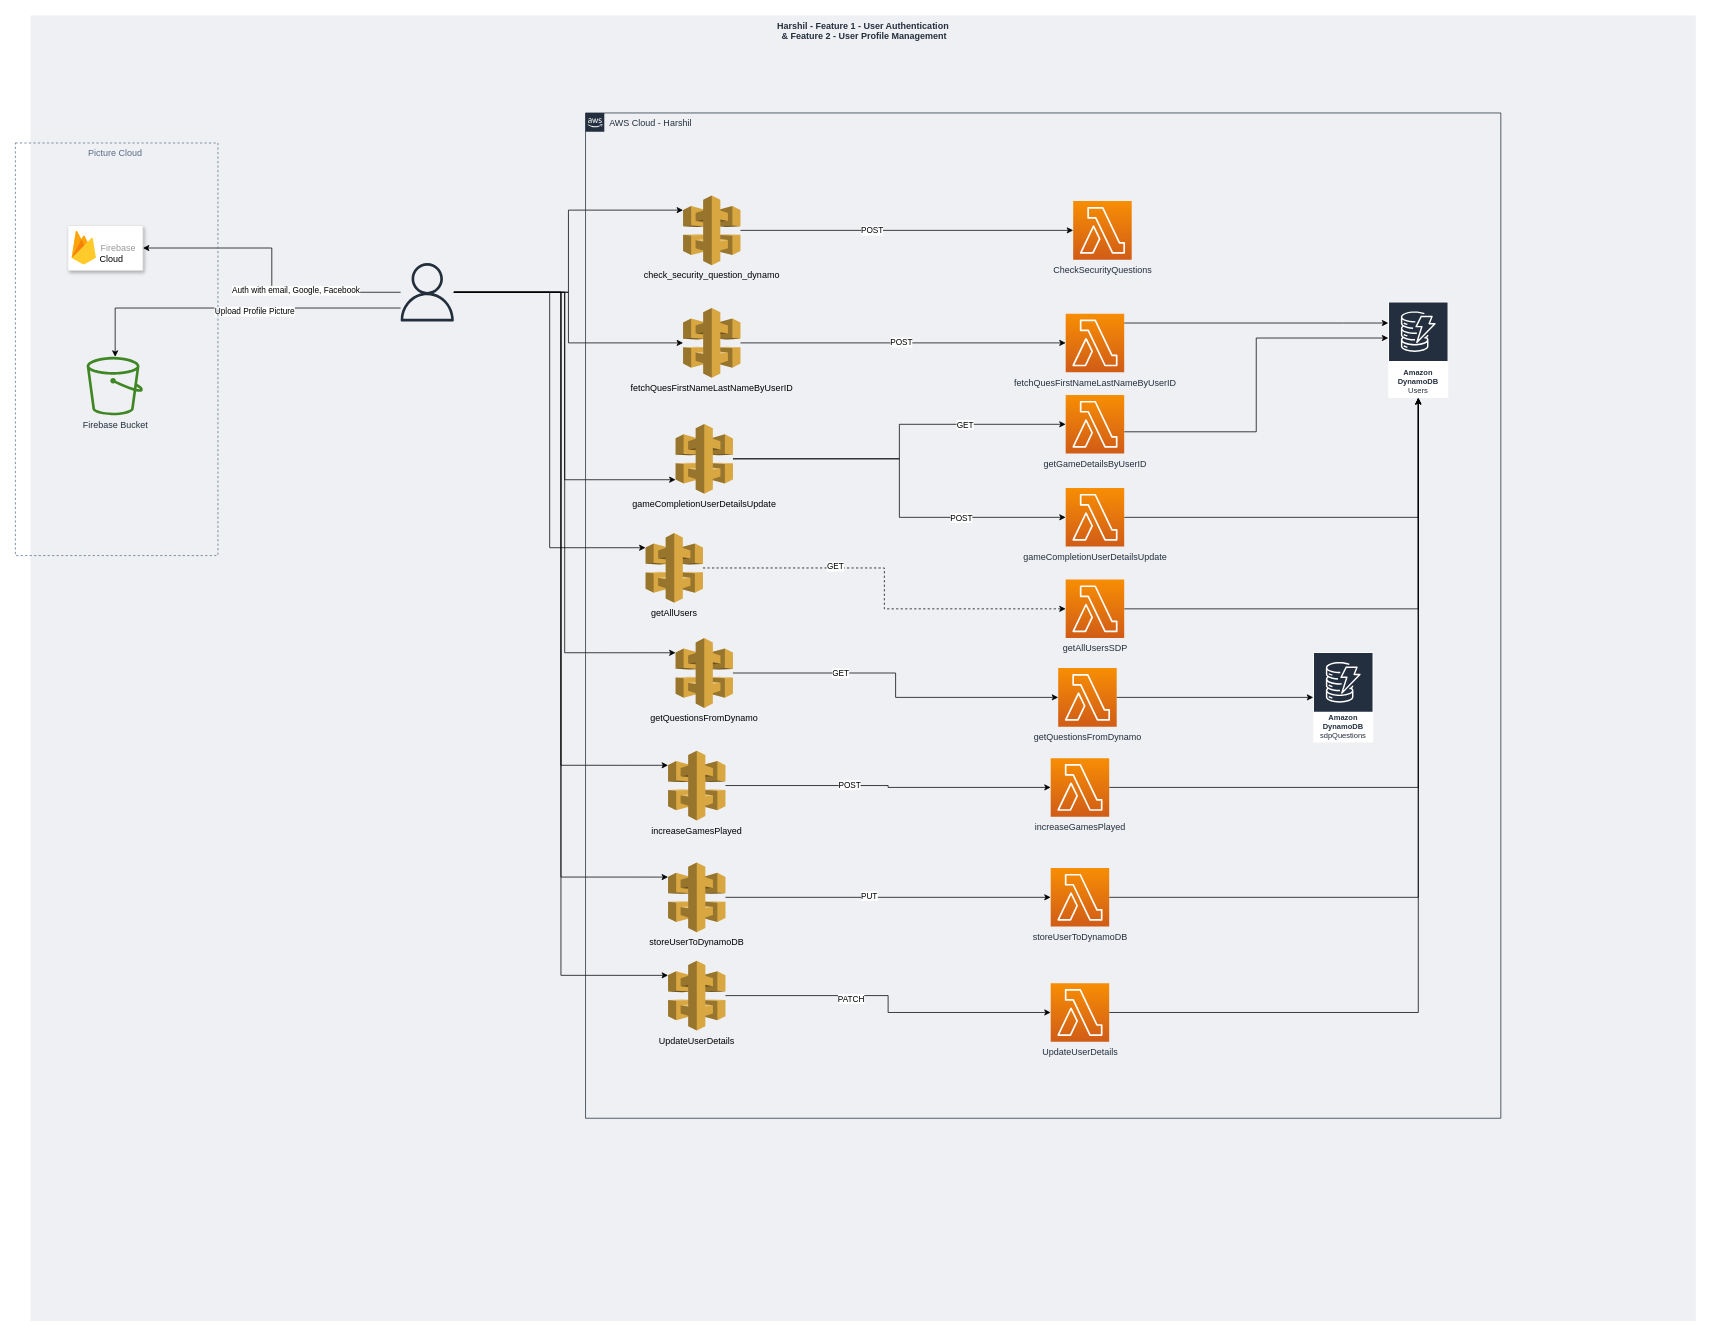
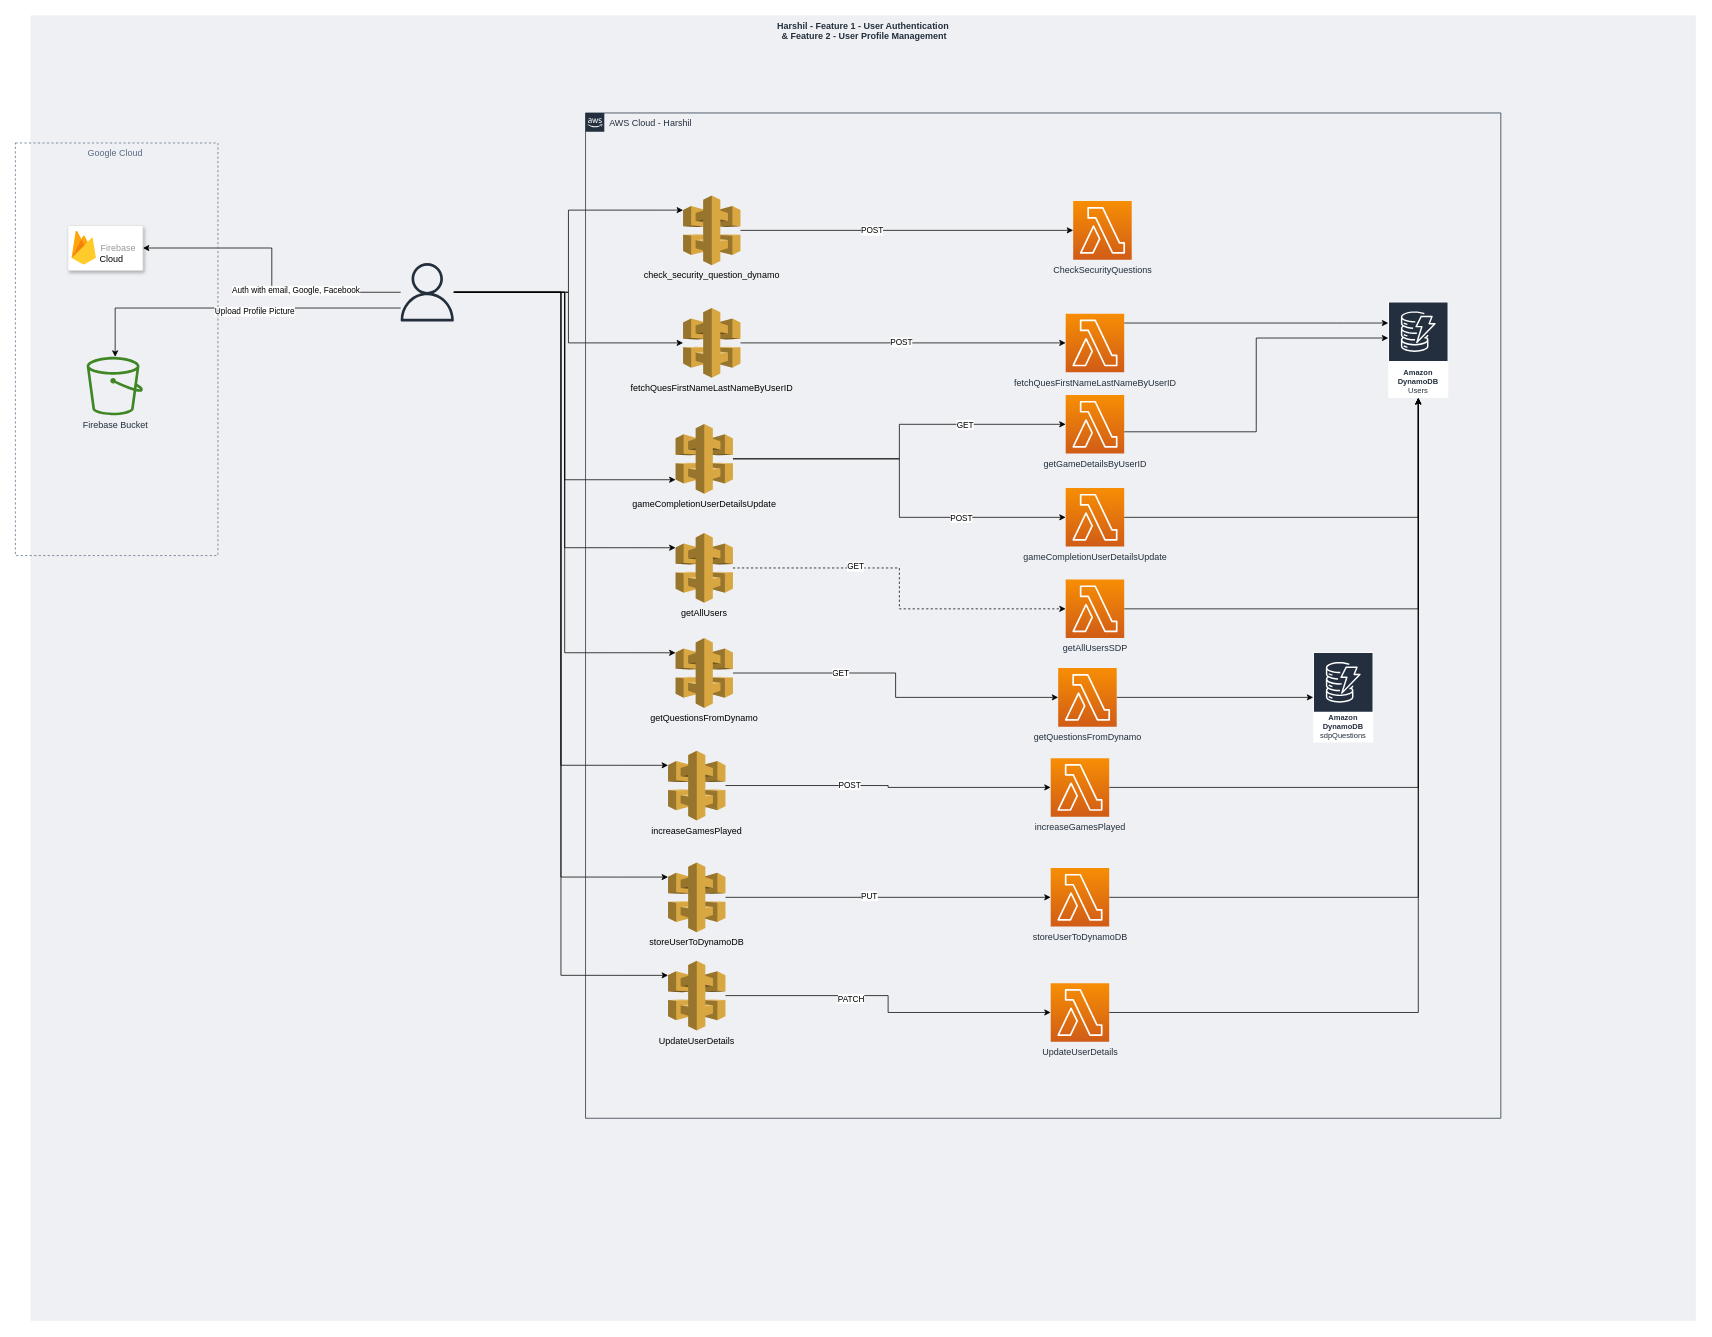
- <mxCell id="62" value="Picture Cloud&amp;nbsp;" style="fillColor=none;strokeColor=#5A6C86;dashed=1;verticalAlign=top;fontStyle=0;fontColor=#5A6C86;whiteSpace=wrap;html=1;" vertex="1" parent="1"><mxGeometry x="20" y="190" width="270" height="550" as="geometry" /></mxCell>
+ <mxCell id="62" value="Google Cloud&amp;nbsp;" style="fillColor=none;strokeColor=#5A6C86;dashed=1;verticalAlign=top;fontStyle=0;fontColor=#5A6C86;whiteSpace=wrap;html=1;" vertex="1" parent="1"><mxGeometry x="20" y="190" width="270" height="550" as="geometry" /></mxCell>
- <mxCell id="25" value="getAllUsers" style="outlineConnect=0;dashed=0;verticalLabelPosition=bottom;verticalAlign=top;align=center;html=1;shape=mxgraph.aws3.api_gateway;fillColor=#D9A741;gradientColor=none;" vertex="1" parent="16"><mxGeometry x="80" y="560" width="76.5" height="93" as="geometry" /></mxCell>
+ <mxCell id="25" value="getAllUsers" style="outlineConnect=0;dashed=0;verticalLabelPosition=bottom;verticalAlign=top;align=center;html=1;shape=mxgraph.aws3.api_gateway;fillColor=#D9A741;gradientColor=none;" vertex="1" parent="16"><mxGeometry x="120" y="560" width="76.5" height="93" as="geometry" /></mxCell>
